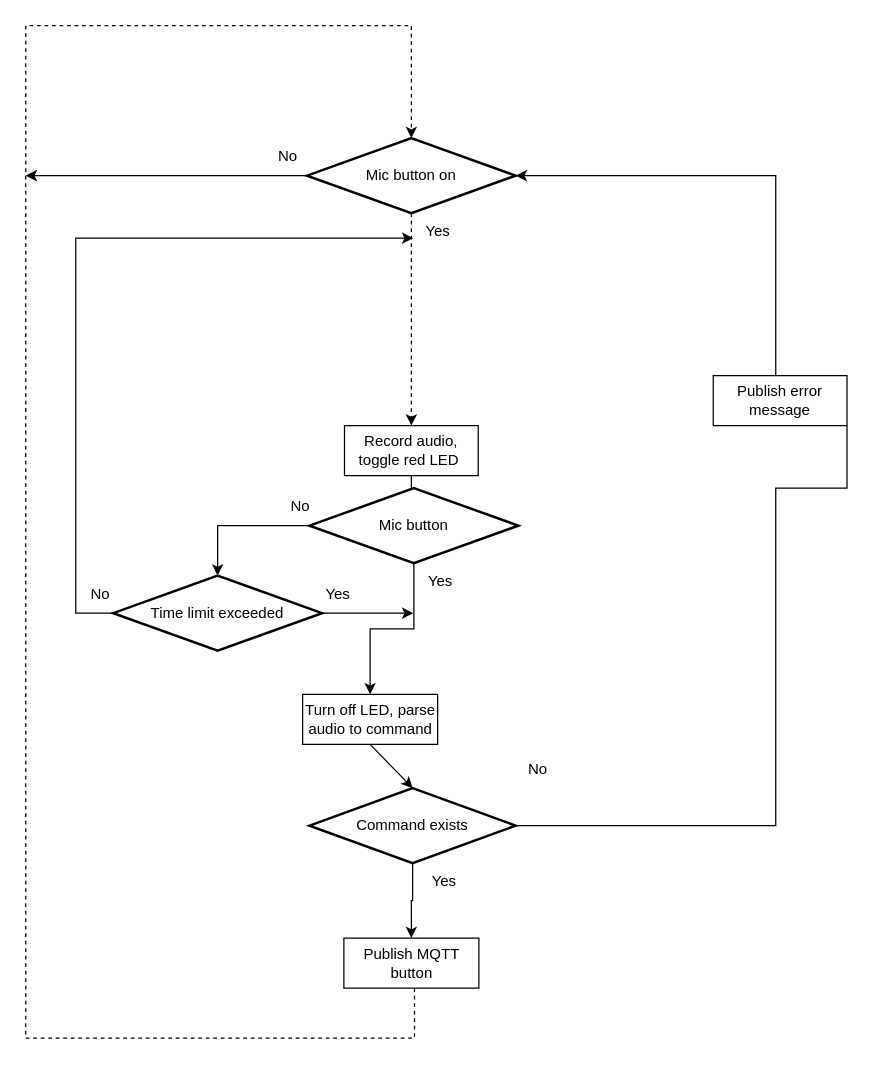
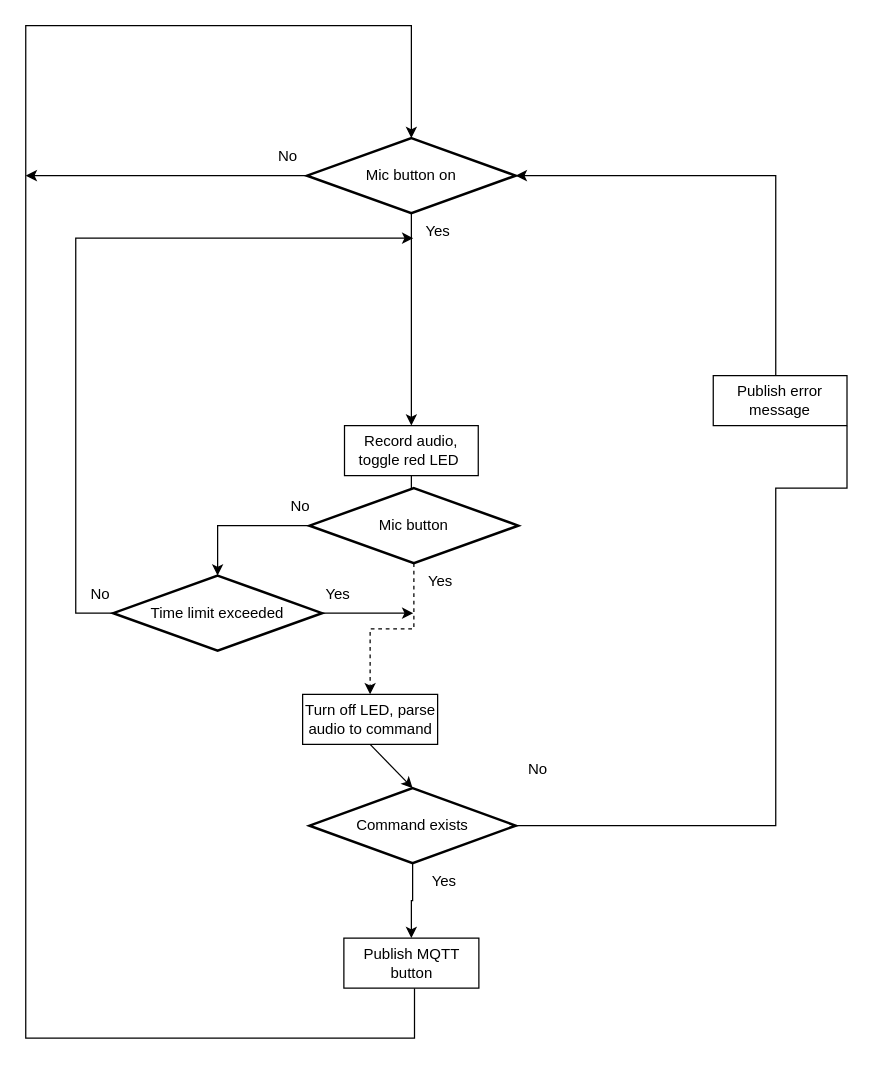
- <mxCell id="2" style="edgeStyle=orthogonalEdgeStyle;rounded=0;orthogonalLoop=1;jettySize=auto;html=1;entryX=0.5;entryY=0;entryDx=0;entryDy=0;dashed=1;" edge="1" parent="1" source="4" target="7"><mxGeometry relative="1" as="geometry" /></mxCell>
+ <mxCell id="2" style="edgeStyle=orthogonalEdgeStyle;rounded=0;orthogonalLoop=1;jettySize=auto;html=1;entryX=0.5;entryY=0;entryDx=0;entryDy=0;" edge="1" parent="1" source="4" target="7"><mxGeometry relative="1" as="geometry" /></mxCell>
- <mxCell id="9" style="edgeStyle=orthogonalEdgeStyle;rounded=0;orthogonalLoop=1;jettySize=auto;html=1;entryX=0.5;entryY=0;entryDx=0;entryDy=0;entryPerimeter=0;dashed=1;" edge="1" parent="1" source="10" target="4"><mxGeometry relative="1" as="geometry"><mxPoint x="20" y="30" as="targetPoint" /><Array as="points"><mxPoint x="331" y="830" /><mxPoint x="20" y="830" /><mxPoint x="20" y="20" /><mxPoint x="329" y="20" /></Array></mxGeometry></mxCell>
+ <mxCell id="9" style="edgeStyle=orthogonalEdgeStyle;rounded=0;orthogonalLoop=1;jettySize=auto;html=1;entryX=0.5;entryY=0;entryDx=0;entryDy=0;entryPerimeter=0;" edge="1" parent="1" source="10" target="4"><mxGeometry relative="1" as="geometry"><mxPoint x="20" y="30" as="targetPoint" /><Array as="points"><mxPoint x="331" y="830" /><mxPoint x="20" y="830" /><mxPoint x="20" y="20" /><mxPoint x="329" y="20" /></Array></mxGeometry></mxCell>
- <mxCell id="5" style="edgeStyle=orthogonalEdgeStyle;rounded=0;orthogonalLoop=1;jettySize=auto;html=1;startArrow=none;" edge="1" parent="1" source="18" target="8"><mxGeometry relative="1" as="geometry"><mxPoint x="328.5" y="350" as="targetPoint" /></mxGeometry></mxCell>
+ <mxCell id="5" style="edgeStyle=orthogonalEdgeStyle;rounded=0;orthogonalLoop=1;jettySize=auto;html=1;startArrow=none;dashed=1;" edge="1" parent="1" source="18" target="8"><mxGeometry relative="1" as="geometry"><mxPoint x="328.5" y="350" as="targetPoint" /></mxGeometry></mxCell>
